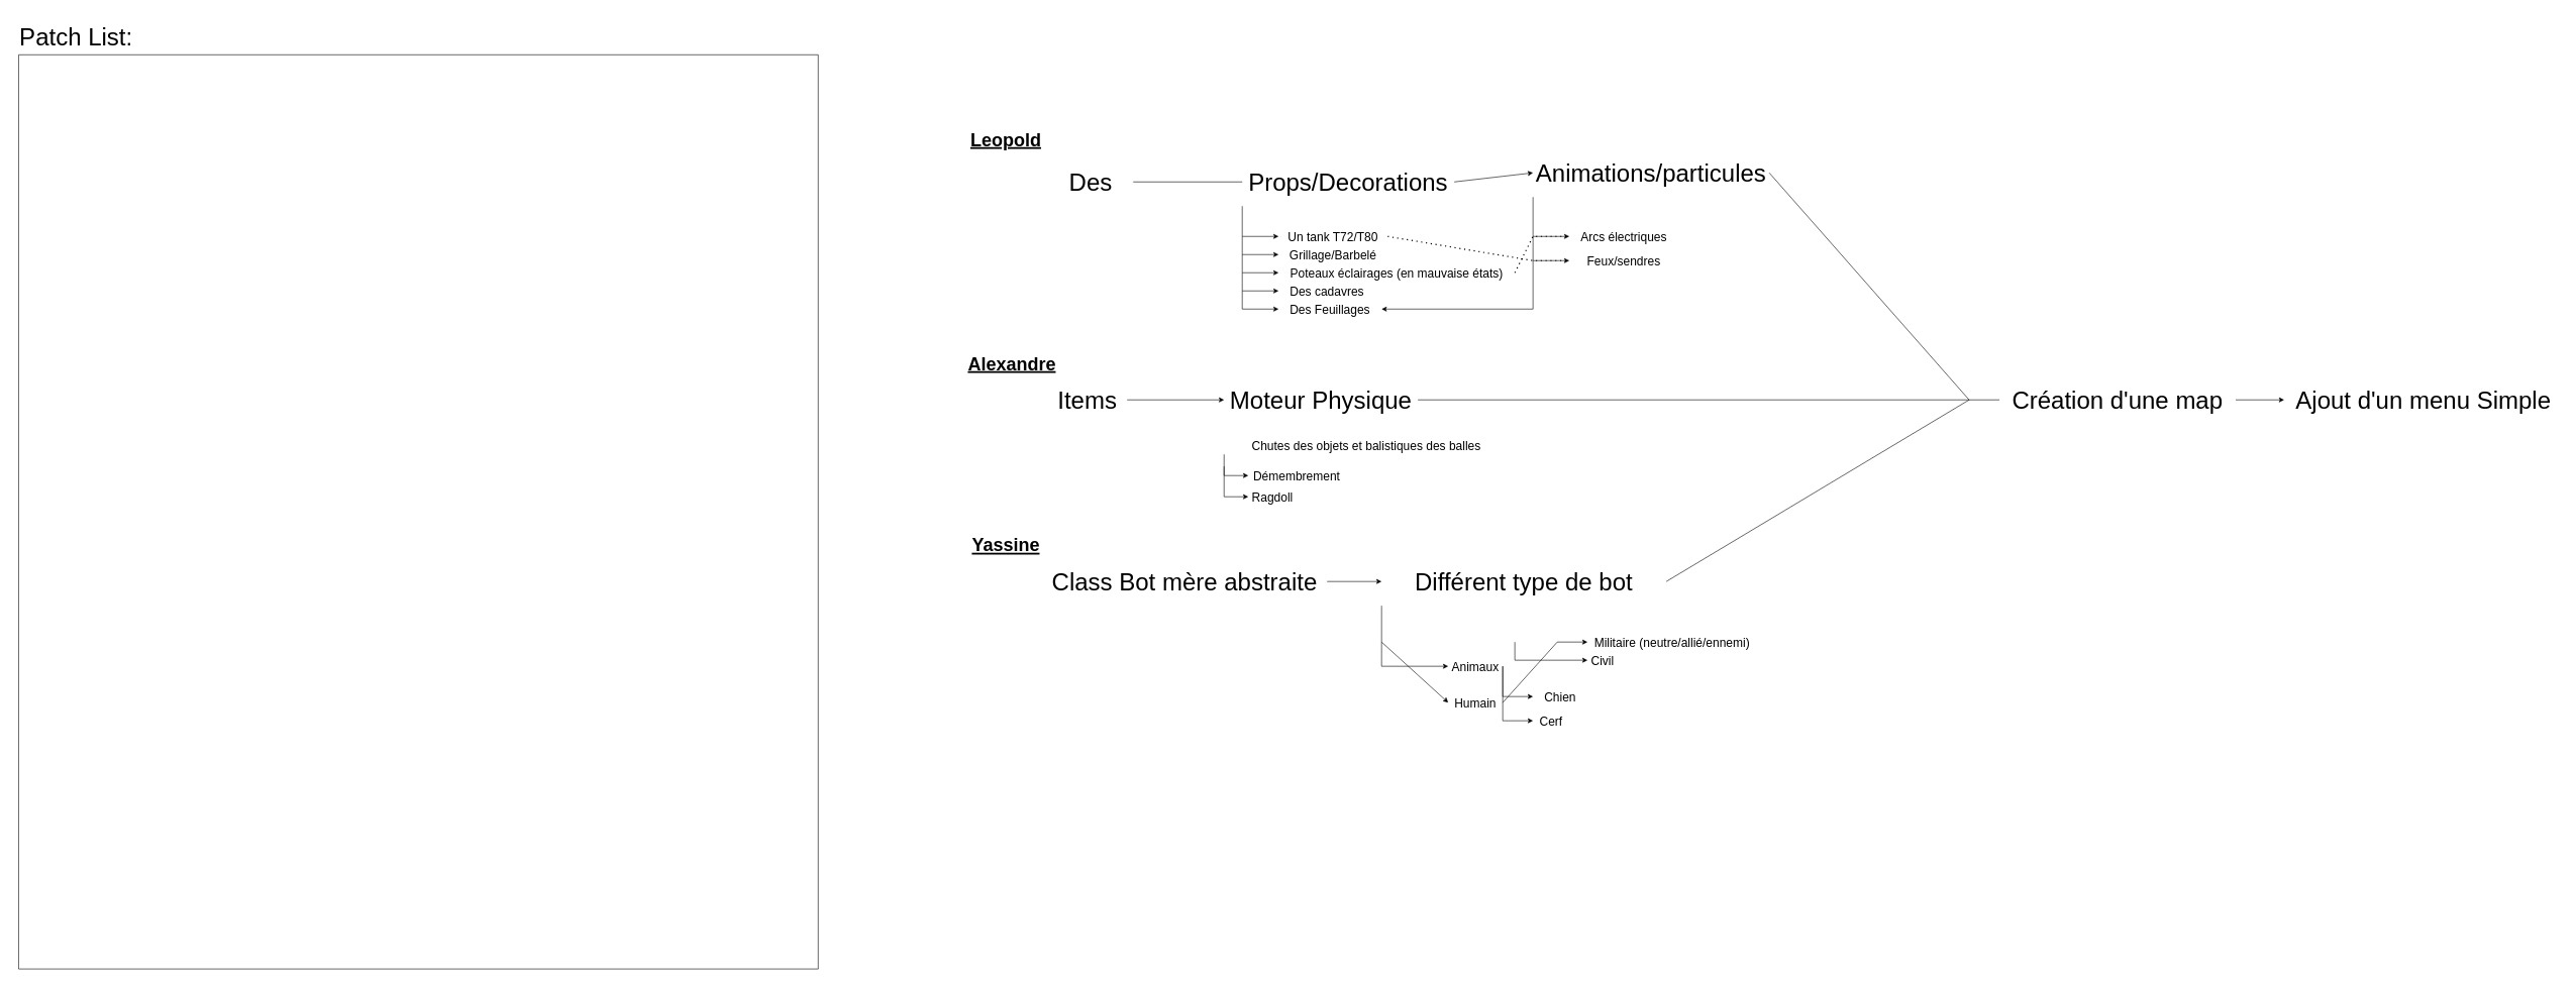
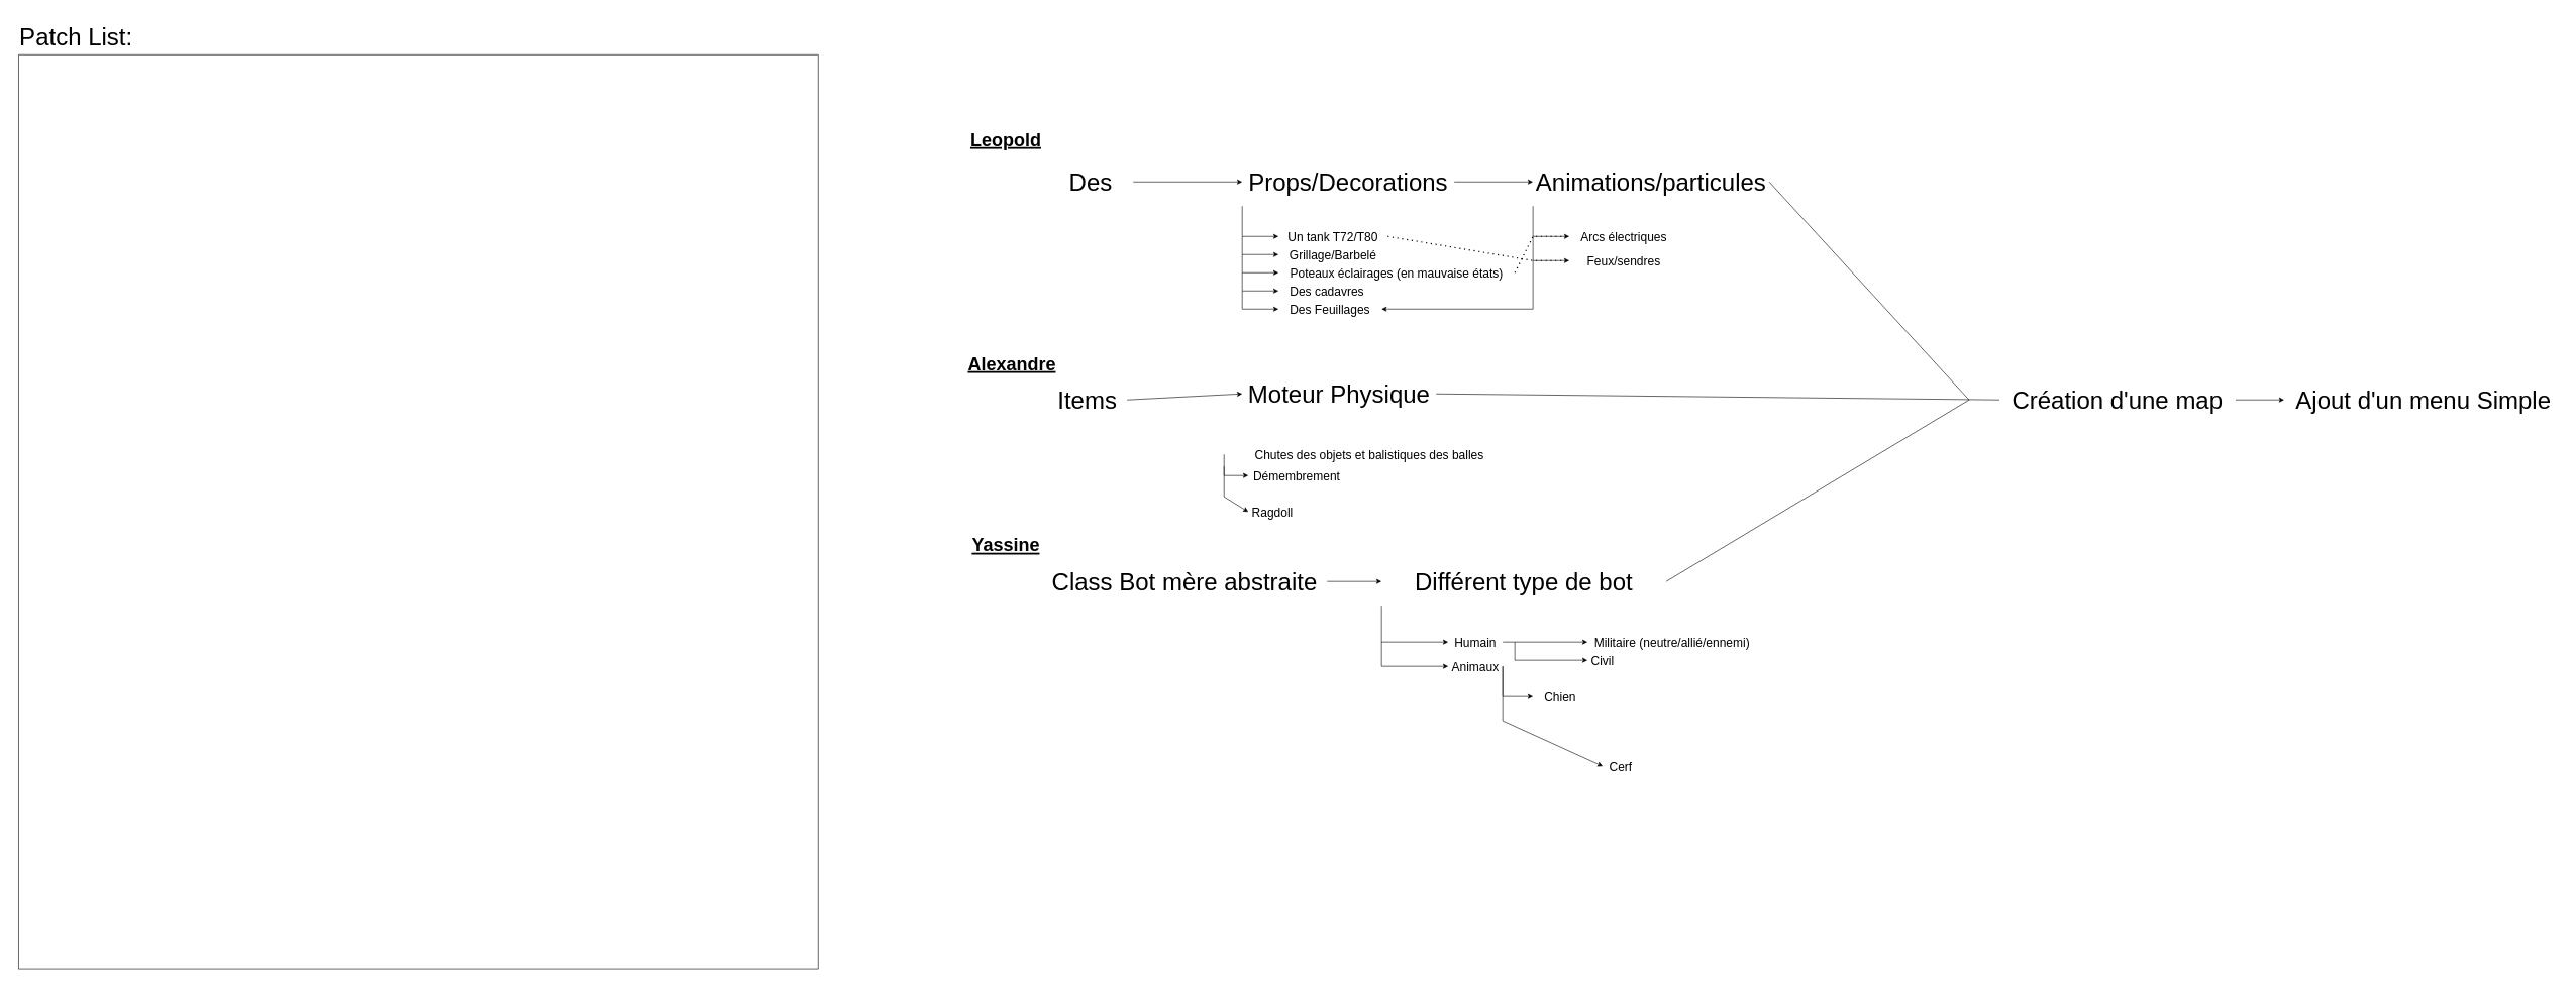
- <mxCell id="16" value="&lt;span style=&quot;font-size: 40px;&quot;&gt;Animations/particules&lt;/span&gt;" style="text;html=1;align=center;verticalAlign=middle;whiteSpace=wrap;rounded=0;" vertex="1" parent="1"><mxGeometry x="2530" y="245" width="390" height="80" as="geometry" /></mxCell>
+ <mxCell id="16" value="&lt;span style=&quot;font-size: 40px;&quot;&gt;Animations/particules&lt;/span&gt;" style="text;html=1;align=center;verticalAlign=middle;whiteSpace=wrap;rounded=0;" vertex="1" parent="1"><mxGeometry x="2530" y="260" width="390" height="80" as="geometry" /></mxCell>
- <mxCell id="3" value="" style="endArrow=none;html=1;rounded=0;exitX=1;exitY=0.5;exitDx=0;exitDy=0;entryX=0;entryY=0.5;entryDx=0;entryDy=0;" edge="1" parent="1" source="2" target="4"><mxGeometry width="50" height="50" relative="1" as="geometry"><mxPoint x="1880" y="300" as="sourcePoint" /><mxPoint x="2050" y="300" as="targetPoint" /></mxGeometry></mxCell>
+ <mxCell id="3" value="" style="endArrow=classic;html=1;rounded=0;exitX=1;exitY=0.5;exitDx=0;exitDy=0;entryX=0;entryY=0.5;entryDx=0;entryDy=0;" edge="1" parent="1" source="2" target="4"><mxGeometry width="50" height="50" relative="1" as="geometry"><mxPoint x="1880" y="300" as="sourcePoint" /><mxPoint x="2050" y="300" as="targetPoint" /></mxGeometry></mxCell>
- <mxCell id="24" value="&lt;span style=&quot;font-size: 40px;&quot;&gt;Moteur Physique&lt;/span&gt;" style="text;html=1;align=center;verticalAlign=middle;whiteSpace=wrap;rounded=0;" vertex="1" parent="1"><mxGeometry x="2020" y="620" width="320" height="80" as="geometry" /></mxCell>
+ <mxCell id="24" value="&lt;span style=&quot;font-size: 40px;&quot;&gt;Moteur Physique&lt;/span&gt;" style="text;html=1;align=center;verticalAlign=middle;whiteSpace=wrap;rounded=0;" vertex="1" parent="1"><mxGeometry x="2050" y="610" width="320" height="80" as="geometry" /></mxCell>
- <mxCell id="29" value="&lt;font style=&quot;font-size: 20px;&quot;&gt;Chutes des objets et balistiques des balles&lt;/font&gt;" style="text;html=1;align=center;verticalAlign=middle;whiteSpace=wrap;rounded=0;" vertex="1" parent="1"><mxGeometry x="2055" y="715" width="400" height="40" as="geometry" /></mxCell>
+ <mxCell id="29" value="&lt;font style=&quot;font-size: 20px;&quot;&gt;Chutes des objets et balistiques des balles&lt;/font&gt;" style="text;html=1;align=center;verticalAlign=middle;whiteSpace=wrap;rounded=0;" vertex="1" parent="1"><mxGeometry x="2060" y="730" width="400" height="40" as="geometry" /></mxCell>
- <mxCell id="26" value="&lt;font style=&quot;font-size: 20px;&quot;&gt;Ragdoll&lt;/font&gt;" style="text;html=1;align=center;verticalAlign=middle;whiteSpace=wrap;rounded=0;" vertex="1" parent="1"><mxGeometry x="2060" y="800" width="80" height="40" as="geometry" /></mxCell>
+ <mxCell id="26" value="&lt;font style=&quot;font-size: 20px;&quot;&gt;Ragdoll&lt;/font&gt;" style="text;html=1;align=center;verticalAlign=middle;whiteSpace=wrap;rounded=0;" vertex="1" parent="1"><mxGeometry x="2060" y="825" width="80" height="40" as="geometry" /></mxCell>
- <mxCell id="38" value="&lt;span&gt;Humain&lt;/span&gt;" style="text;html=1;align=center;verticalAlign=middle;whiteSpace=wrap;rounded=0;fontSize=20;" vertex="1" parent="1"><mxGeometry x="2390" y="1140" width="90" height="40" as="geometry" /></mxCell>
+ <mxCell id="38" value="&lt;span&gt;Humain&lt;/span&gt;" style="text;html=1;align=center;verticalAlign=middle;whiteSpace=wrap;rounded=0;fontSize=20;" vertex="1" parent="1"><mxGeometry x="2390" y="1040" width="90" height="40" as="geometry" /></mxCell>
- <mxCell id="45" value="&lt;span&gt;Cerf&lt;/span&gt;" style="text;html=1;align=center;verticalAlign=middle;whiteSpace=wrap;rounded=0;fontSize=20;" vertex="1" parent="1"><mxGeometry x="2530" y="1170" width="60" height="40" as="geometry" /></mxCell>
+ <mxCell id="45" value="&lt;span&gt;Cerf&lt;/span&gt;" style="text;html=1;align=center;verticalAlign=middle;whiteSpace=wrap;rounded=0;fontSize=20;" vertex="1" parent="1"><mxGeometry x="2645" y="1245" width="60" height="40" as="geometry" /></mxCell>
